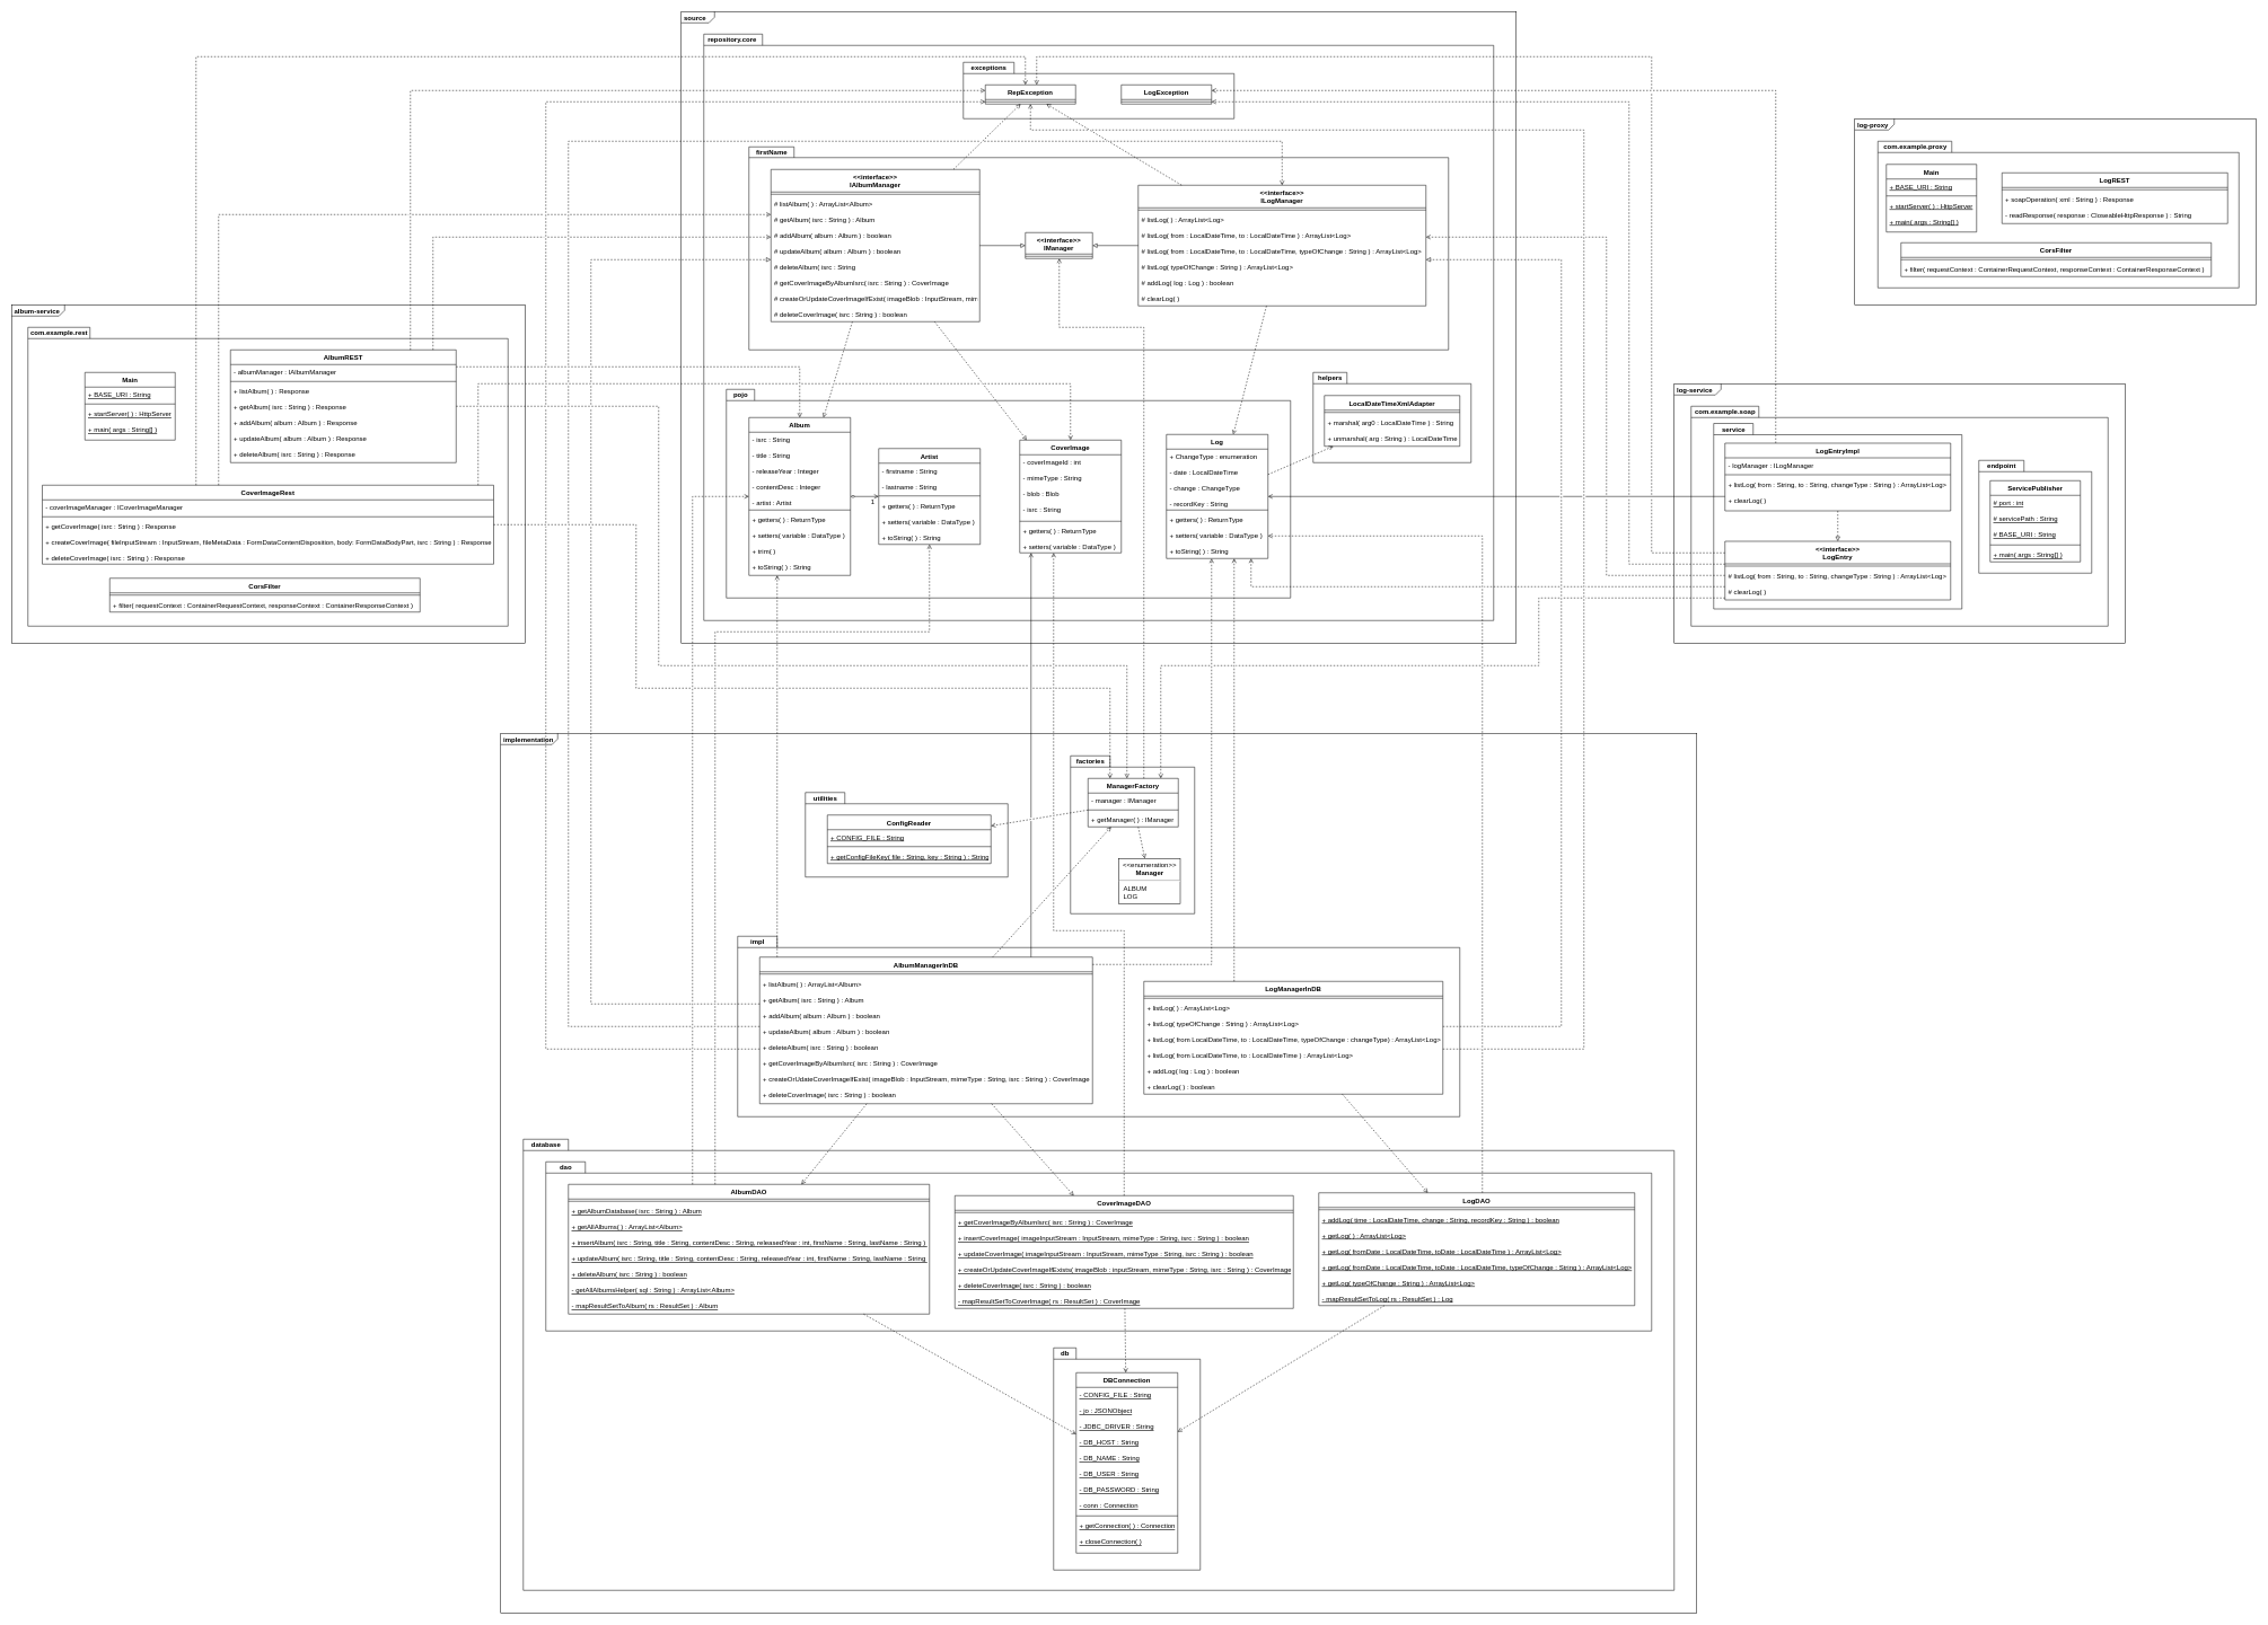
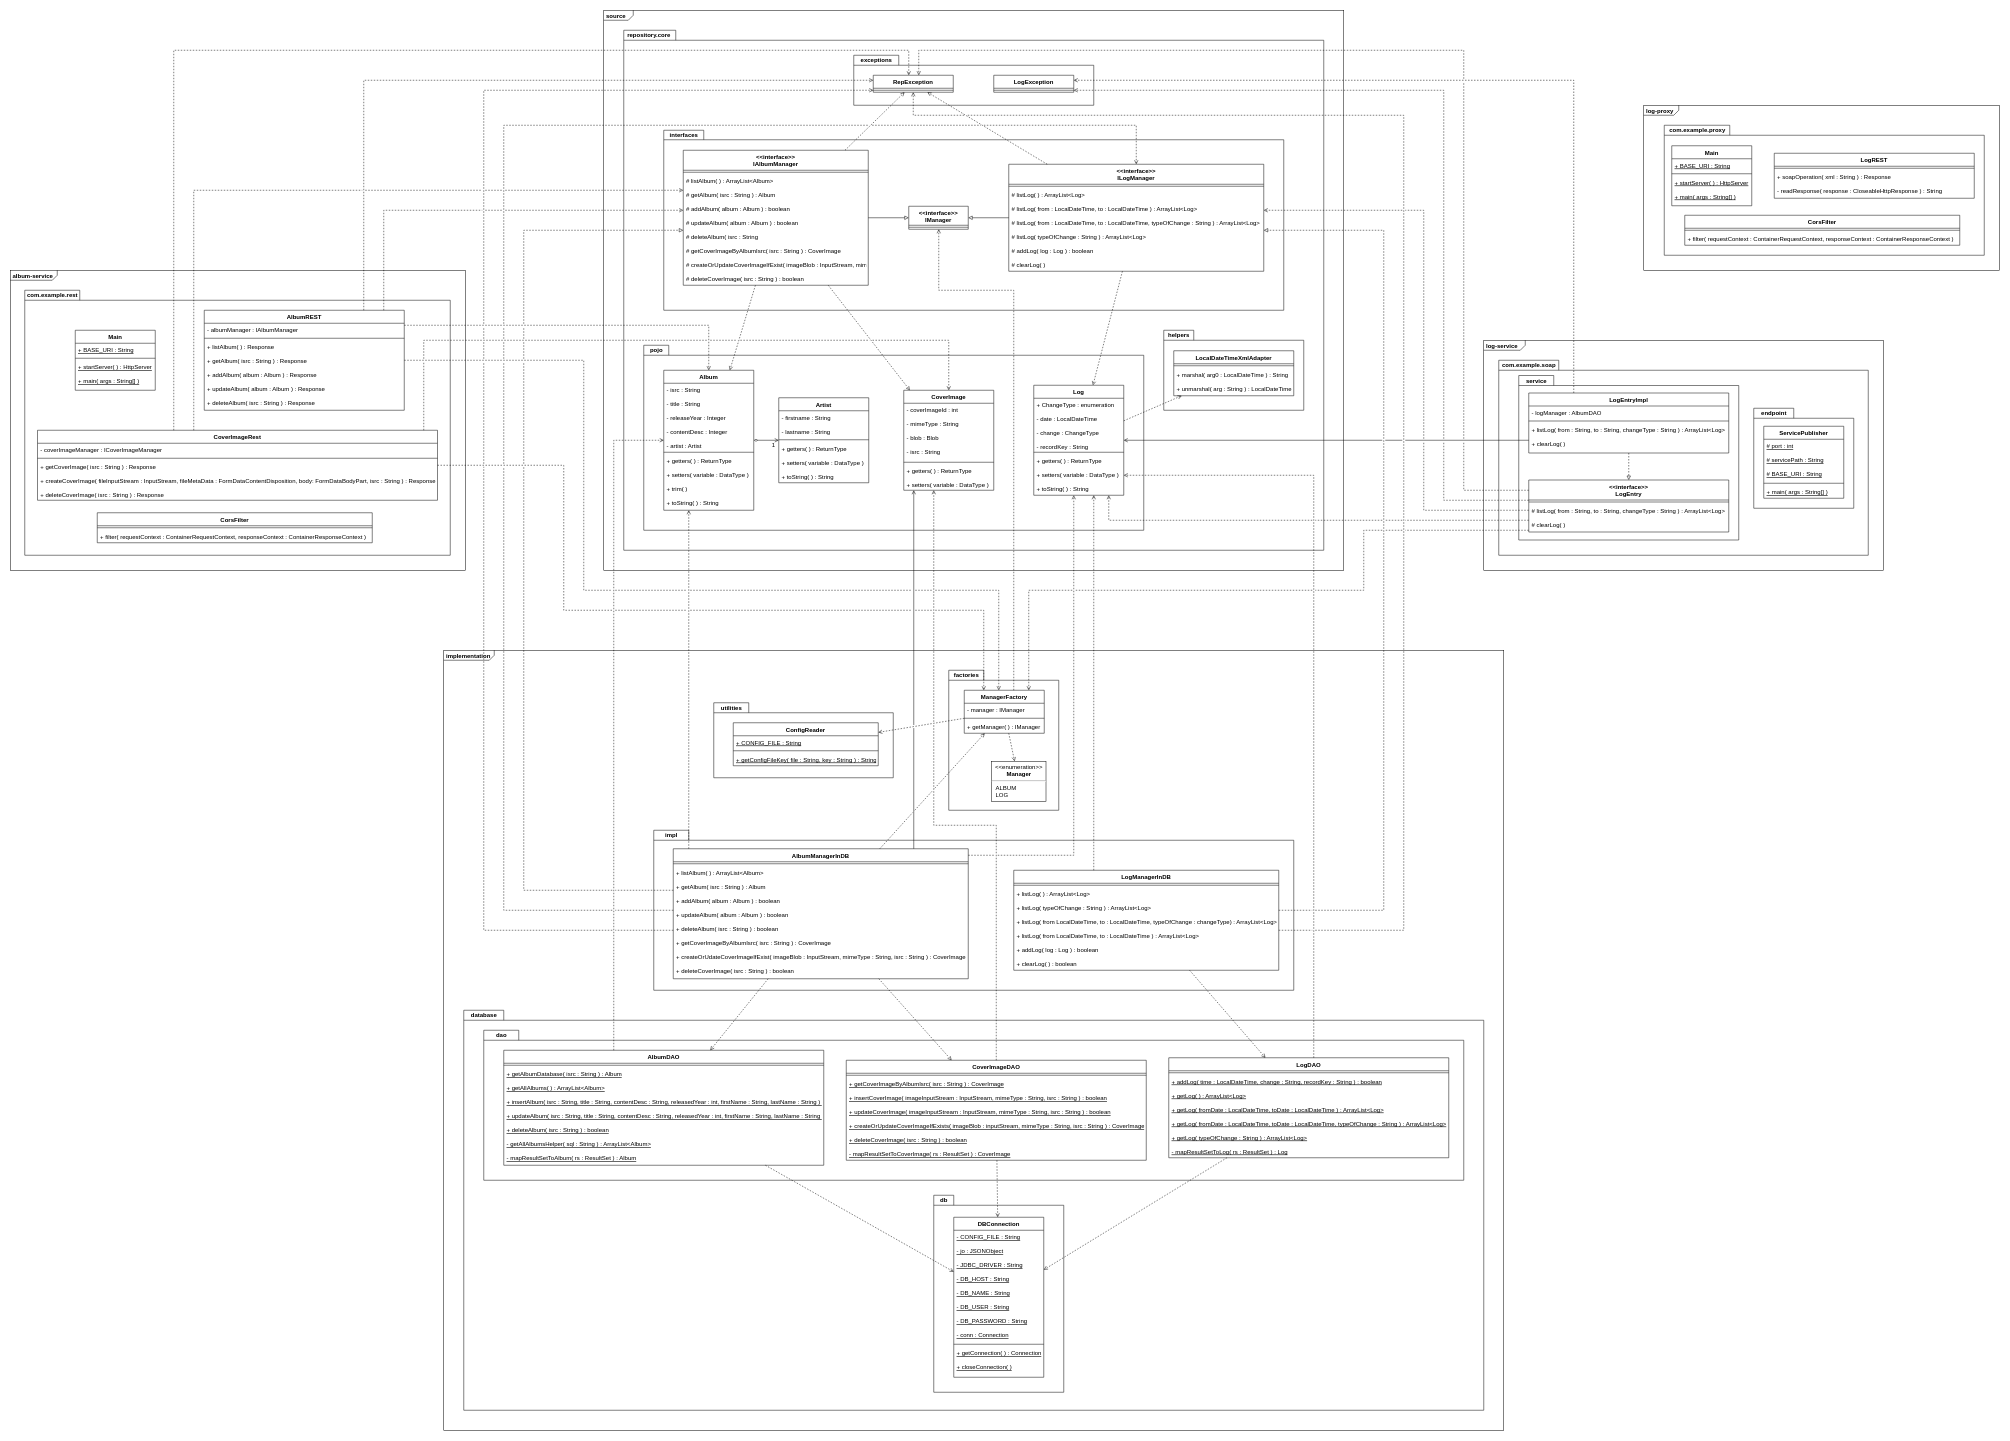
- <mxCell id="28" value="firstName" style="shape=folder;fontStyle=1;tabWidth=80;tabHeight=19;tabPosition=left;html=1;boundedLbl=1;labelInHeader=1;container=1;collapsible=0;recursiveResize=0;" vertex="1" parent="3"><mxGeometry x="80" y="200" width="1240" height="360" as="geometry" /></mxCell>
+ <mxCell id="28" value="interfaces" style="shape=folder;fontStyle=1;tabWidth=80;tabHeight=19;tabPosition=left;html=1;boundedLbl=1;labelInHeader=1;container=1;collapsible=0;recursiveResize=0;" vertex="1" parent="3"><mxGeometry x="80" y="200" width="1240" height="360" as="geometry" /></mxCell>
- <mxCell id="80" value="- logManager : ILogManager" style="text;strokeColor=none;fillColor=none;align=left;verticalAlign=top;spacingLeft=4;spacingRight=4;overflow=hidden;rotatable=0;points=[[0,0.5],[1,0.5]];portConstraint=eastwest;" parent="79" vertex="1"><mxGeometry y="26" width="400" height="26" as="geometry" /></mxCell>
+ <mxCell id="80" value="- logManager : AlbumDAO" style="text;strokeColor=none;fillColor=none;align=left;verticalAlign=top;spacingLeft=4;spacingRight=4;overflow=hidden;rotatable=0;points=[[0,0.5],[1,0.5]];portConstraint=eastwest;" parent="79" vertex="1"><mxGeometry y="26" width="400" height="26" as="geometry" /></mxCell>
- <mxCell id="154" style="edgeStyle=orthogonalEdgeStyle;rounded=0;jumpStyle=gap;orthogonalLoop=1;jettySize=auto;html=1;dashed=1;endArrow=open;endFill=0;" edge="1" parent="1" source="109" target="9"><mxGeometry relative="1" as="geometry"><Array as="points"><mxPoint x="1267" y="1120" /><mxPoint x="1647" y="1120" /></Array></mxGeometry></mxCell>
